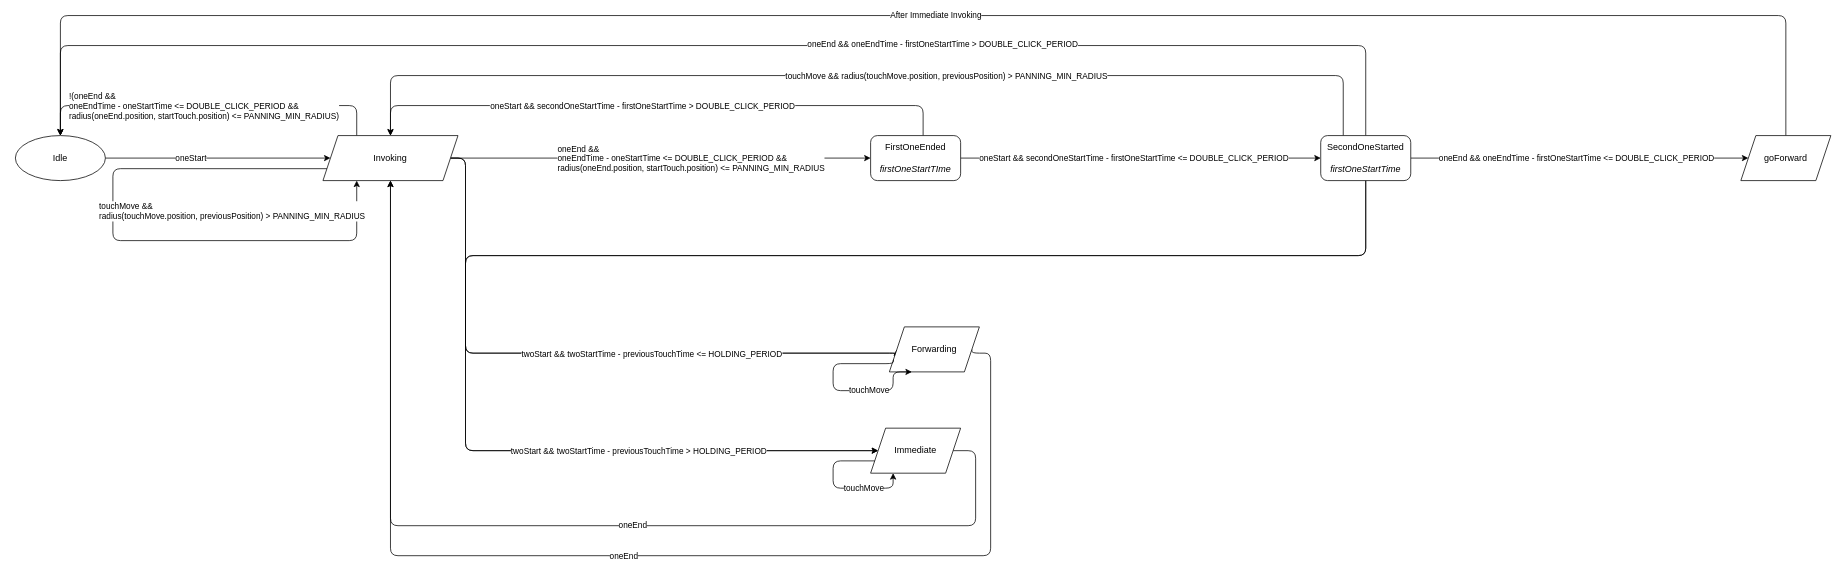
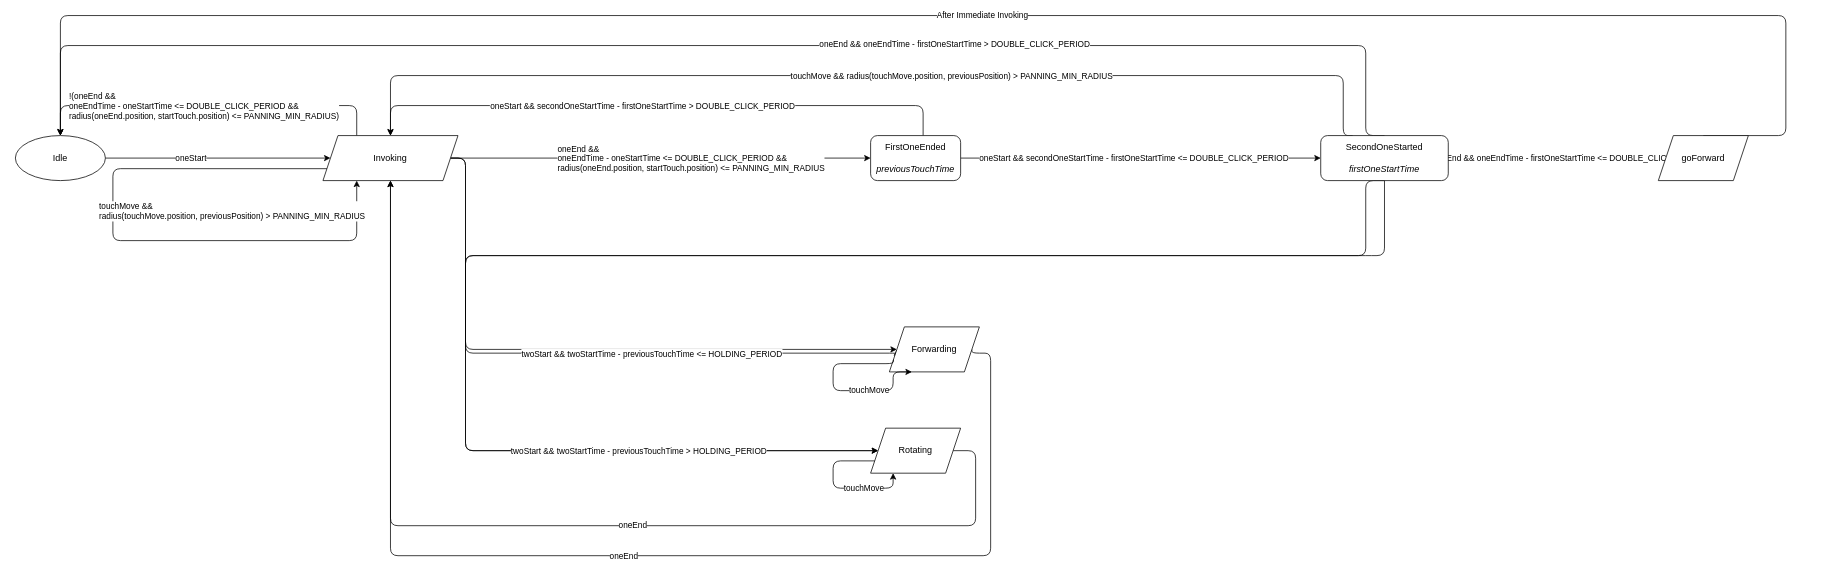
- <mxCell id="11" value="FirstOneEnded&lt;br&gt;&lt;br&gt;&lt;i&gt;firstOneStartTIme&lt;/i&gt;" style="rounded=1;whiteSpace=wrap;html=1;" parent="1" vertex="1"><mxGeometry x="1160" y="180" width="120" height="60" as="geometry" /></mxCell>
+ <mxCell id="11" value="FirstOneEnded&lt;br&gt;&lt;br&gt;&lt;i&gt;previousTouchTime&lt;/i&gt;" style="rounded=1;whiteSpace=wrap;html=1;" parent="1" vertex="1"><mxGeometry x="1160" y="180" width="120" height="60" as="geometry" /></mxCell>
- <mxCell id="20" value="SecondOneStarted&lt;br&gt;&lt;br&gt;&lt;i&gt;firstOneStartTime&lt;/i&gt;" style="rounded=1;whiteSpace=wrap;html=1;" parent="1" vertex="1"><mxGeometry x="1760" y="180" width="120" height="60" as="geometry" /></mxCell>
+ <mxCell id="20" value="SecondOneStarted&lt;br&gt;&lt;br&gt;&lt;i&gt;firstOneStartTime&lt;/i&gt;" style="rounded=1;whiteSpace=wrap;html=1;" parent="1" vertex="1"><mxGeometry x="1760" y="180" width="170" height="60" as="geometry" /></mxCell>
- <mxCell id="23" value="goForward" style="shape=parallelogram;perimeter=parallelogramPerimeter;whiteSpace=wrap;html=1;fixedSize=1;" parent="1" vertex="1"><mxGeometry x="2320" y="180" width="120" height="60" as="geometry" /></mxCell>
+ <mxCell id="23" value="goForward" style="shape=parallelogram;perimeter=parallelogramPerimeter;whiteSpace=wrap;html=1;fixedSize=1;" parent="1" vertex="1"><mxGeometry x="2210" y="180" width="120" height="60" as="geometry" /></mxCell>
- <mxCell id="34" value="Immediate" style="shape=parallelogram;perimeter=parallelogramPerimeter;whiteSpace=wrap;html=1;fixedSize=1;" parent="1" vertex="1"><mxGeometry x="1160" y="570" width="120" height="60" as="geometry" /></mxCell>
+ <mxCell id="34" value="Rotating" style="shape=parallelogram;perimeter=parallelogramPerimeter;whiteSpace=wrap;html=1;fixedSize=1;" parent="1" vertex="1"><mxGeometry x="1160" y="570" width="120" height="60" as="geometry" /></mxCell>
